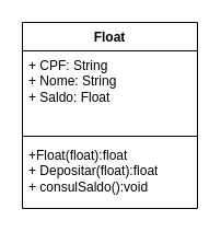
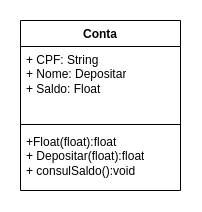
- <mxCell id="2" value="Float" style="swimlane;fontStyle=1;align=center;verticalAlign=top;childLayout=stackLayout;horizontal=1;startSize=26;horizontalStack=0;resizeParent=1;resizeParentMax=0;resizeLast=0;collapsible=1;marginBottom=0;whiteSpace=wrap;html=1;" vertex="1" parent="1"><mxGeometry x="20" y="20" width="160" height="170" as="geometry" /></mxCell>
+ <mxCell id="2" value="Conta" style="swimlane;fontStyle=1;align=center;verticalAlign=top;childLayout=stackLayout;horizontal=1;startSize=26;horizontalStack=0;resizeParent=1;resizeParentMax=0;resizeLast=0;collapsible=1;marginBottom=0;whiteSpace=wrap;html=1;" vertex="1" parent="1"><mxGeometry x="20" y="20" width="160" height="170" as="geometry" /></mxCell>
- <mxCell id="3" value="+ CPF: String&lt;div&gt;+ Nome: String&lt;/div&gt;&lt;div&gt;+ Saldo: Float&lt;/div&gt;" style="text;strokeColor=none;fillColor=none;align=left;verticalAlign=top;spacingLeft=4;spacingRight=4;overflow=hidden;rotatable=0;points=[[0,0.5],[1,0.5]];portConstraint=eastwest;whiteSpace=wrap;html=1;" vertex="1" parent="2"><mxGeometry y="26" width="160" height="74" as="geometry" /></mxCell>
+ <mxCell id="3" value="+ CPF: String&lt;div&gt;+ Nome: Depositar&lt;/div&gt;&lt;div&gt;+ Saldo: Float&lt;/div&gt;" style="text;strokeColor=none;fillColor=none;align=left;verticalAlign=top;spacingLeft=4;spacingRight=4;overflow=hidden;rotatable=0;points=[[0,0.5],[1,0.5]];portConstraint=eastwest;whiteSpace=wrap;html=1;" vertex="1" parent="2"><mxGeometry y="26" width="160" height="74" as="geometry" /></mxCell>
